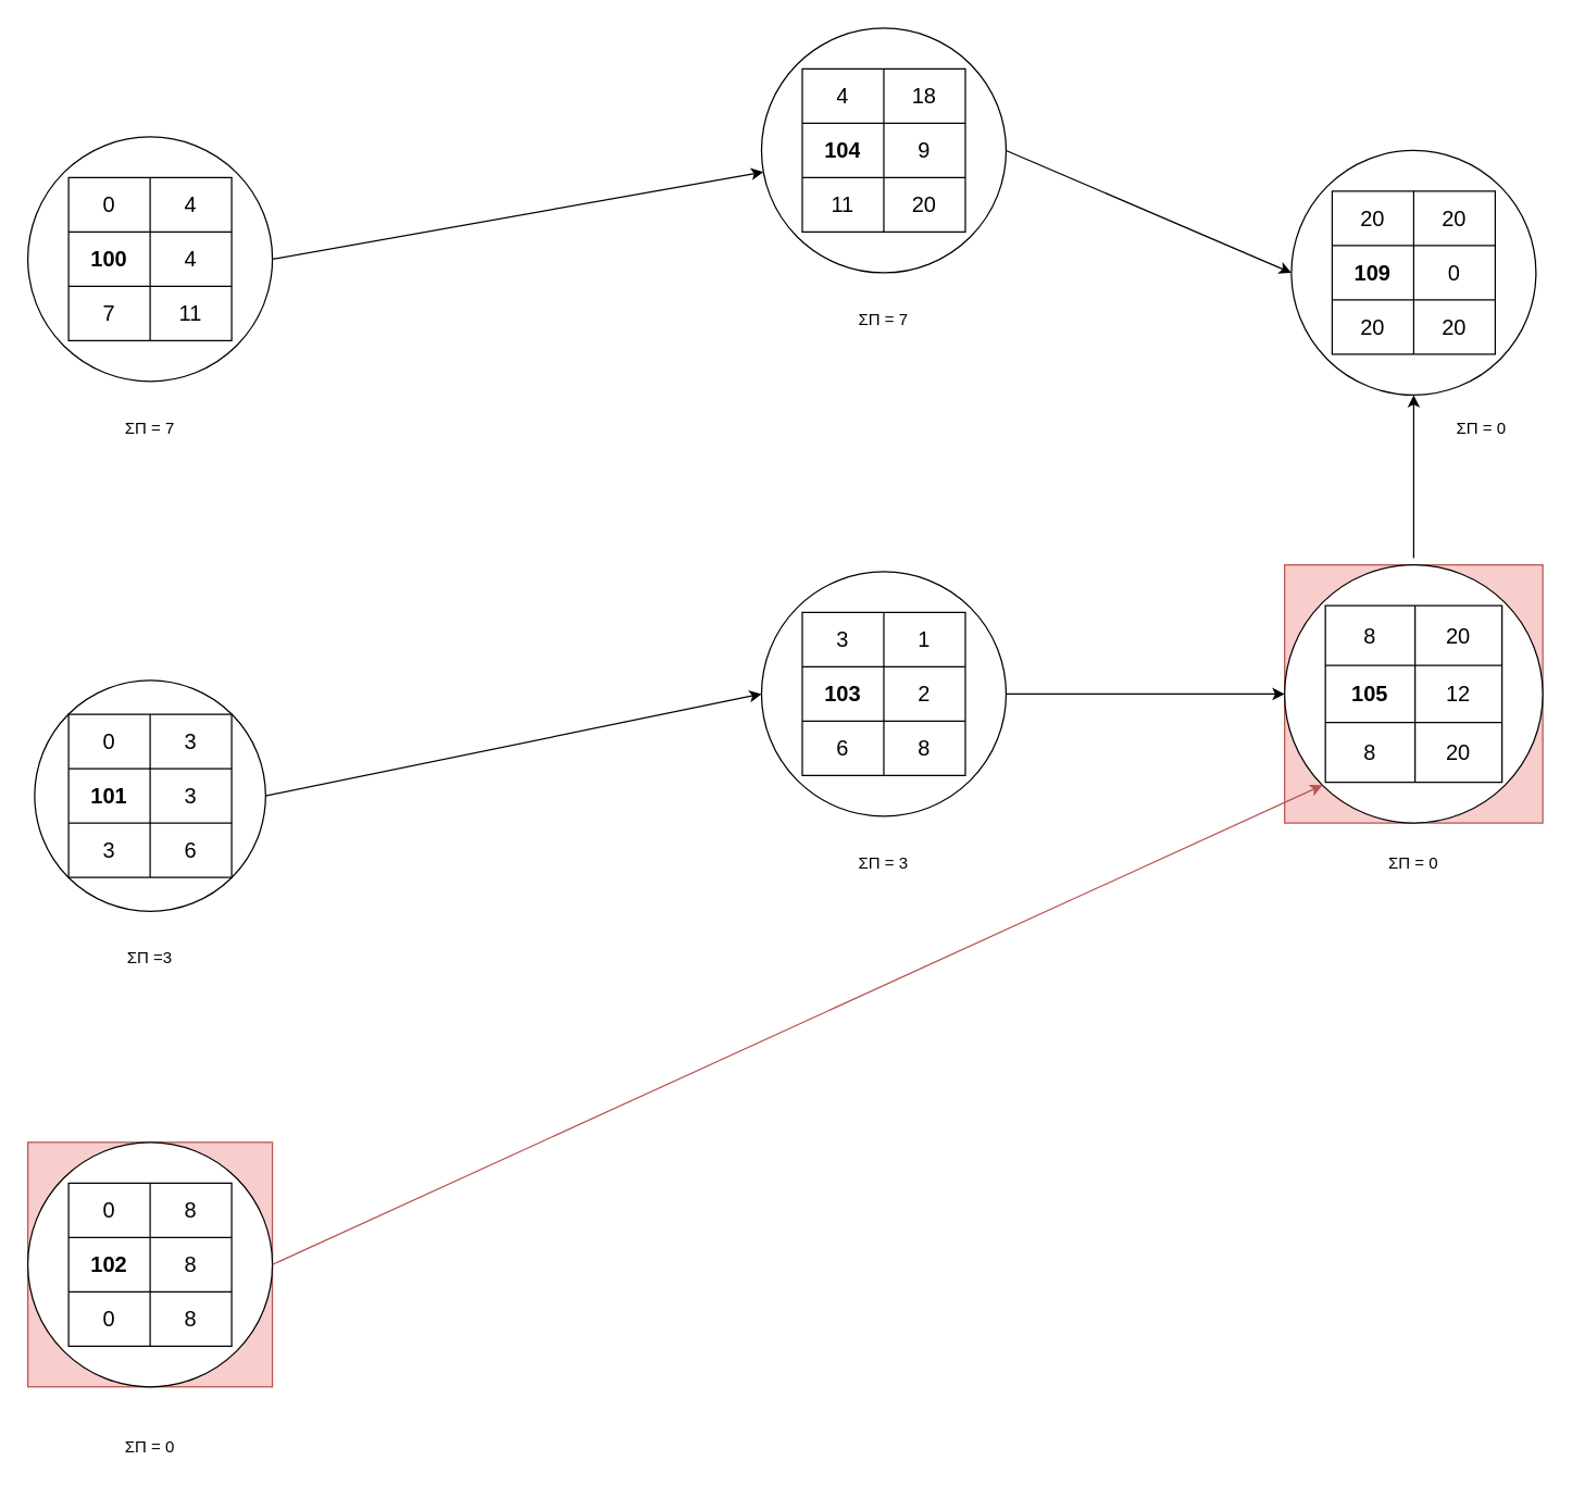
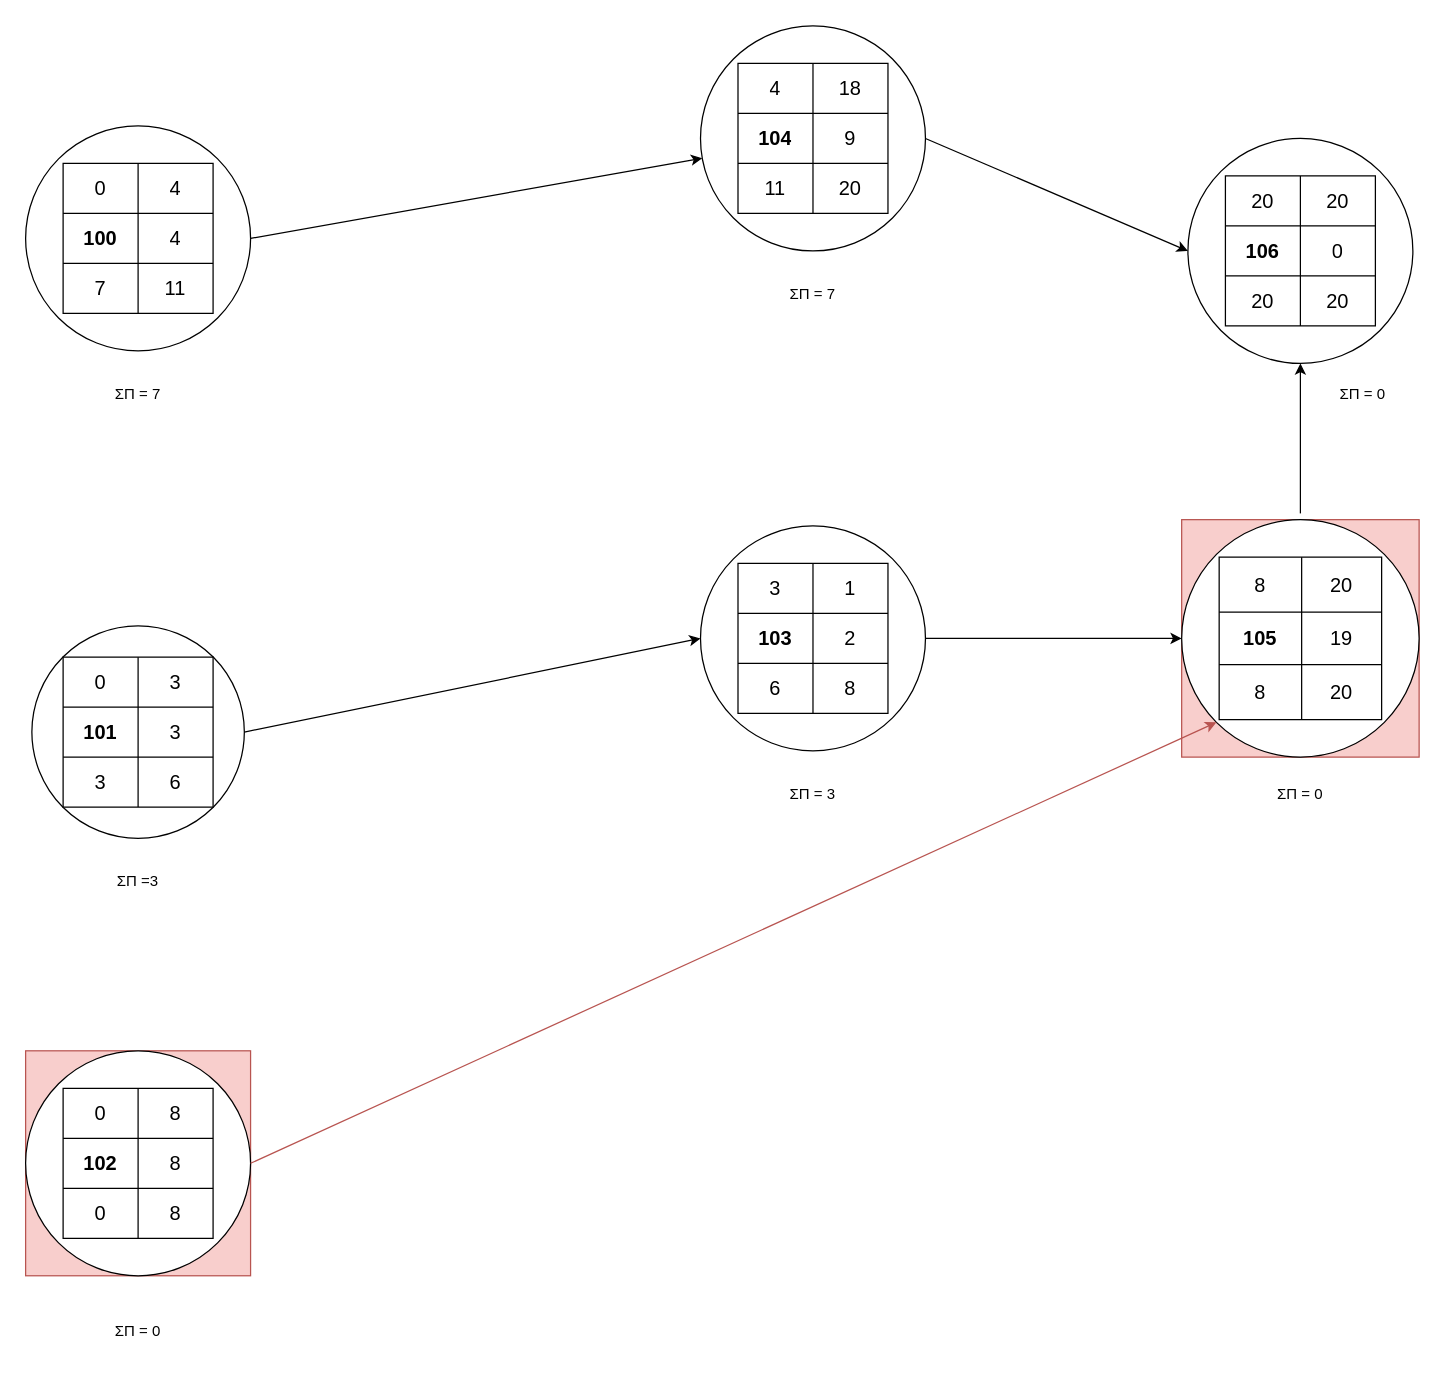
- <mxCell id="86" value="&lt;b&gt;109&lt;/b&gt;" style="shape=partialRectangle;html=1;whiteSpace=wrap;connectable=0;strokeColor=inherit;overflow=hidden;fillColor=none;top=0;left=0;bottom=0;right=0;pointerEvents=1;fontSize=16;" vertex="1" parent="85"><mxGeometry width="60" height="40" as="geometry"><mxRectangle width="60" height="40" as="alternateBounds" /></mxGeometry></mxCell>
+ <mxCell id="86" value="&lt;b&gt;106&lt;/b&gt;" style="shape=partialRectangle;html=1;whiteSpace=wrap;connectable=0;strokeColor=inherit;overflow=hidden;fillColor=none;top=0;left=0;bottom=0;right=0;pointerEvents=1;fontSize=16;" vertex="1" parent="85"><mxGeometry width="60" height="40" as="geometry"><mxRectangle width="60" height="40" as="alternateBounds" /></mxGeometry></mxCell>
- <mxCell id="36" value="12" style="shape=partialRectangle;html=1;whiteSpace=wrap;connectable=0;strokeColor=inherit;overflow=hidden;fillColor=none;top=0;left=0;bottom=0;right=0;pointerEvents=1;fontSize=16;" vertex="1" parent="34"><mxGeometry x="66" width="64" height="42" as="geometry"><mxRectangle width="64" height="42" as="alternateBounds" /></mxGeometry></mxCell>
+ <mxCell id="36" value="19" style="shape=partialRectangle;html=1;whiteSpace=wrap;connectable=0;strokeColor=inherit;overflow=hidden;fillColor=none;top=0;left=0;bottom=0;right=0;pointerEvents=1;fontSize=16;" vertex="1" parent="34"><mxGeometry x="66" width="64" height="42" as="geometry"><mxRectangle width="64" height="42" as="alternateBounds" /></mxGeometry></mxCell>
